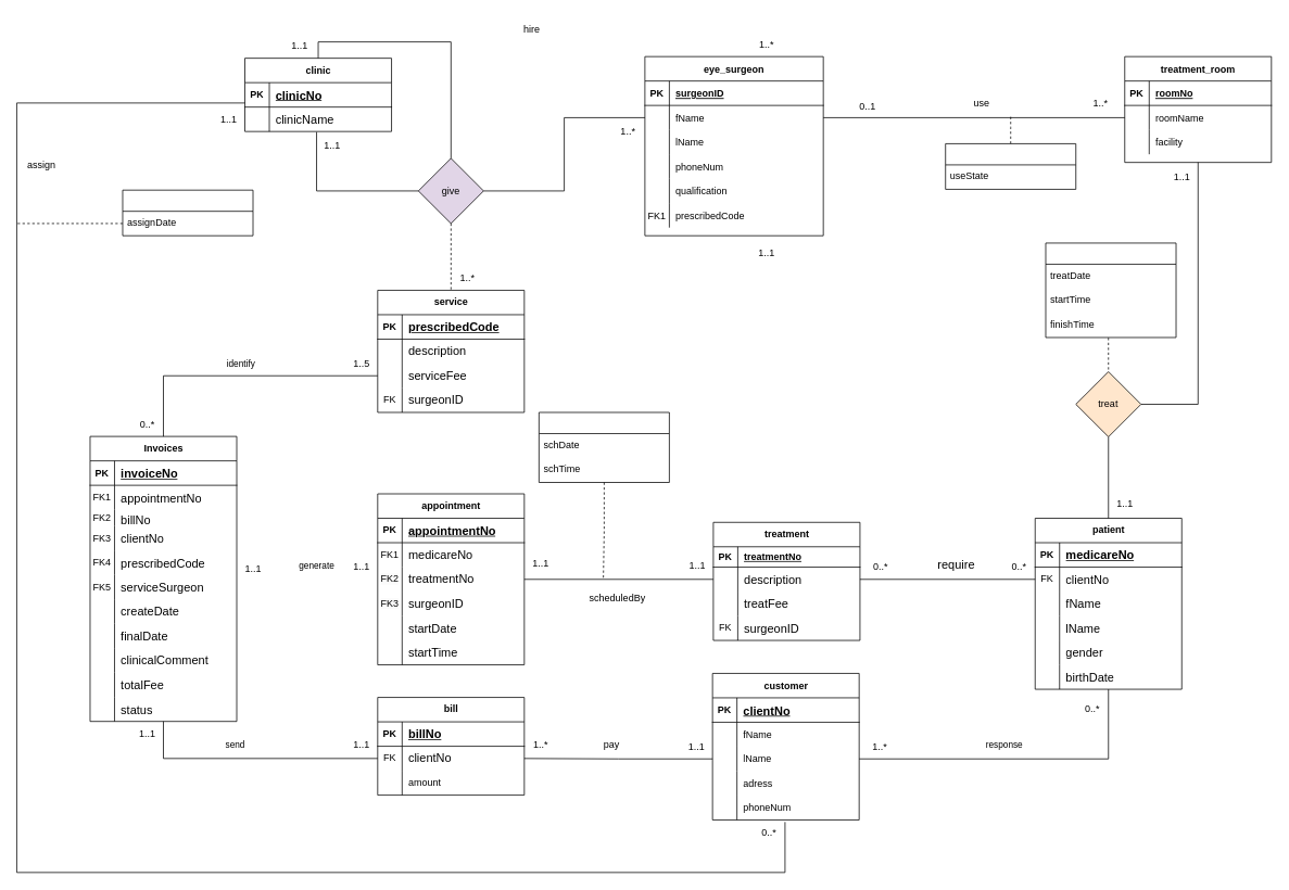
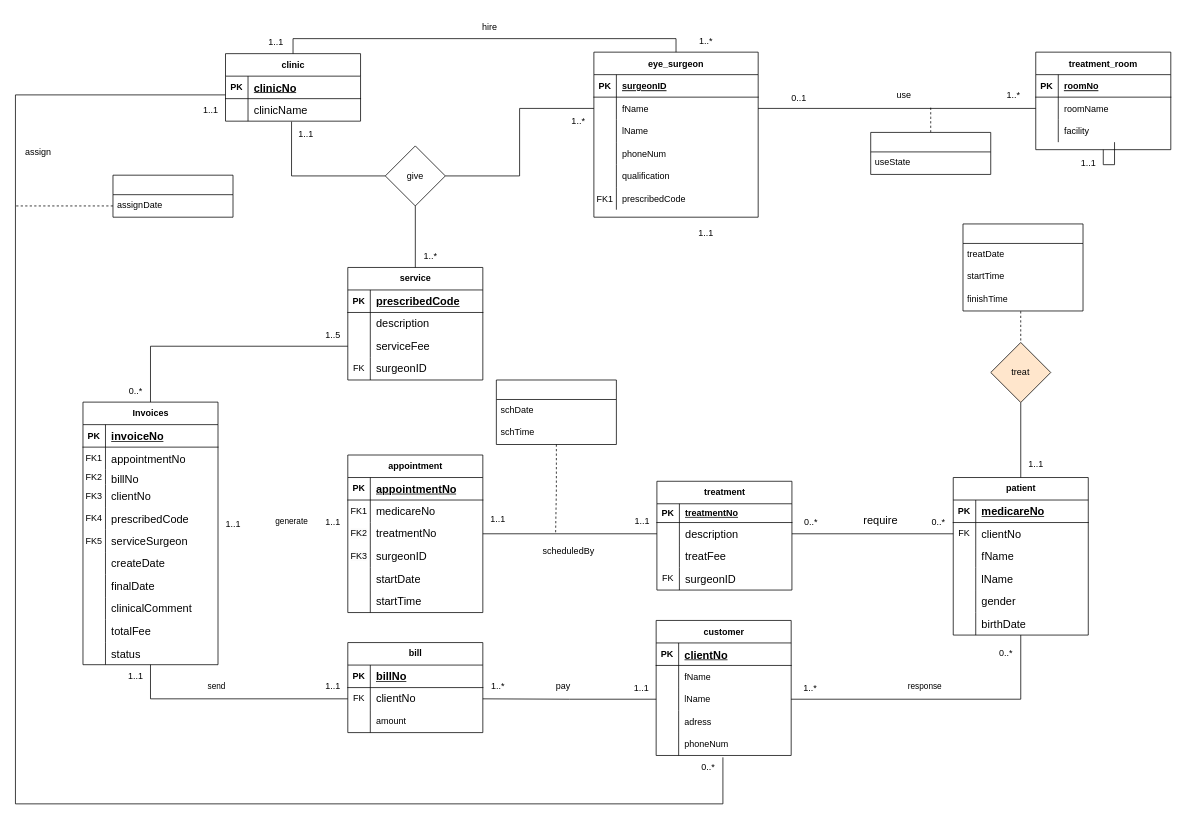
- <mxCell id="162" style="edgeStyle=orthogonalEdgeStyle;rounded=0;orthogonalLoop=1;jettySize=auto;html=1;exitX=0.5;exitY=0;exitDx=0;exitDy=0;endArrow=none;endFill=0;" parent="1" source="155" target="203" edge="1"><mxGeometry relative="1" as="geometry" /></mxCell>
+ <mxCell id="162" style="edgeStyle=orthogonalEdgeStyle;rounded=0;orthogonalLoop=1;jettySize=auto;html=1;entryX=0.5;entryY=0;entryDx=0;entryDy=0;exitX=0.5;exitY=0;exitDx=0;exitDy=0;endArrow=none;endFill=0;" parent="1" source="155" target="14" edge="1"><mxGeometry relative="1" as="geometry" /></mxCell>
- <mxCell id="203" value="give" style="rhombus;whiteSpace=wrap;html=1;fillColor=#e1d5e7;" parent="1" vertex="1"><mxGeometry x="513" y="194" width="80" height="80" as="geometry" /></mxCell>
+ <mxCell id="203" value="give" style="rhombus;whiteSpace=wrap;html=1;" parent="1" vertex="1"><mxGeometry x="513" y="194" width="80" height="80" as="geometry" /></mxCell>
- <mxCell id="202" style="edgeStyle=orthogonalEdgeStyle;rounded=0;orthogonalLoop=1;jettySize=auto;html=1;exitX=0.5;exitY=1;exitDx=0;exitDy=0;entryX=0.5;entryY=0;entryDx=0;entryDy=0;endArrow=none;endFill=0;dashed=1;" parent="1" source="203" target="100" edge="1"><mxGeometry relative="1" as="geometry"><mxPoint x="553" y="365" as="sourcePoint" /></mxGeometry></mxCell>
+ <mxCell id="202" style="edgeStyle=orthogonalEdgeStyle;rounded=0;orthogonalLoop=1;jettySize=auto;html=1;exitX=0.5;exitY=1;exitDx=0;exitDy=0;entryX=0.5;entryY=0;entryDx=0;entryDy=0;endArrow=none;endFill=0;" parent="1" source="203" target="100" edge="1"><mxGeometry relative="1" as="geometry"><mxPoint x="553" y="365" as="sourcePoint" /></mxGeometry></mxCell>
- <mxCell id="2" style="edgeStyle=orthogonalEdgeStyle;rounded=0;orthogonalLoop=1;jettySize=auto;html=1;entryX=1;entryY=0.5;entryDx=0;entryDy=0;exitX=0.5;exitY=1;exitDx=0;exitDy=0;endArrow=none;endFill=0;" parent="1" source="3" target="205" edge="1"><mxGeometry relative="1" as="geometry" /></mxCell>
+ <mxCell id="2" style="edgeStyle=orthogonalEdgeStyle;rounded=0;orthogonalLoop=1;jettySize=auto;html=1;exitX=0.5;exitY=1;exitDx=0;exitDy=0;endArrow=none;endFill=0;" parent="1" source="3" target="12" edge="1"><mxGeometry relative="1" as="geometry" /></mxCell>
- <mxCell id="235" value="&lt;span style=&quot;font-size: 11px; background-color: rgb(255, 255, 255);&quot;&gt;identify&lt;/span&gt;" style="text;html=1;align=center;verticalAlign=middle;resizable=0;points=[];autosize=1;strokeColor=none;fillColor=none;" parent="234" vertex="1"><mxGeometry width="60" height="30" as="geometry" /></mxCell>
